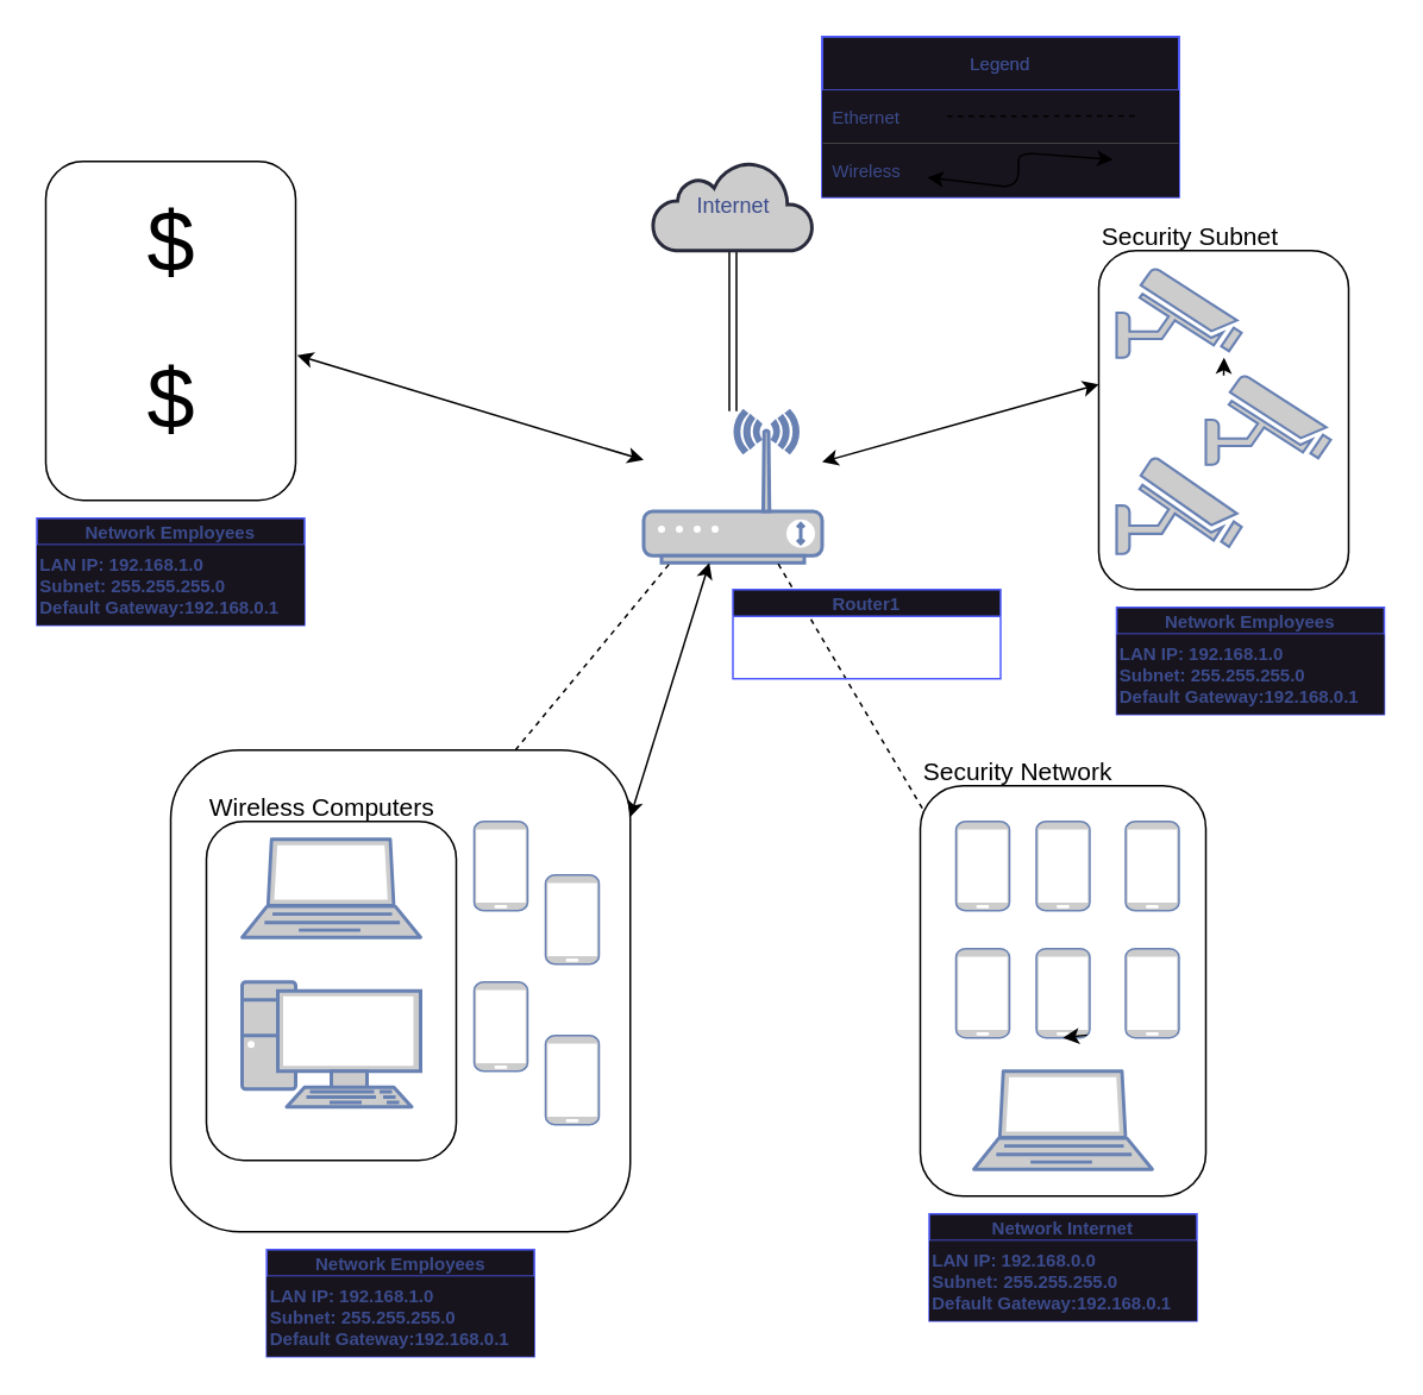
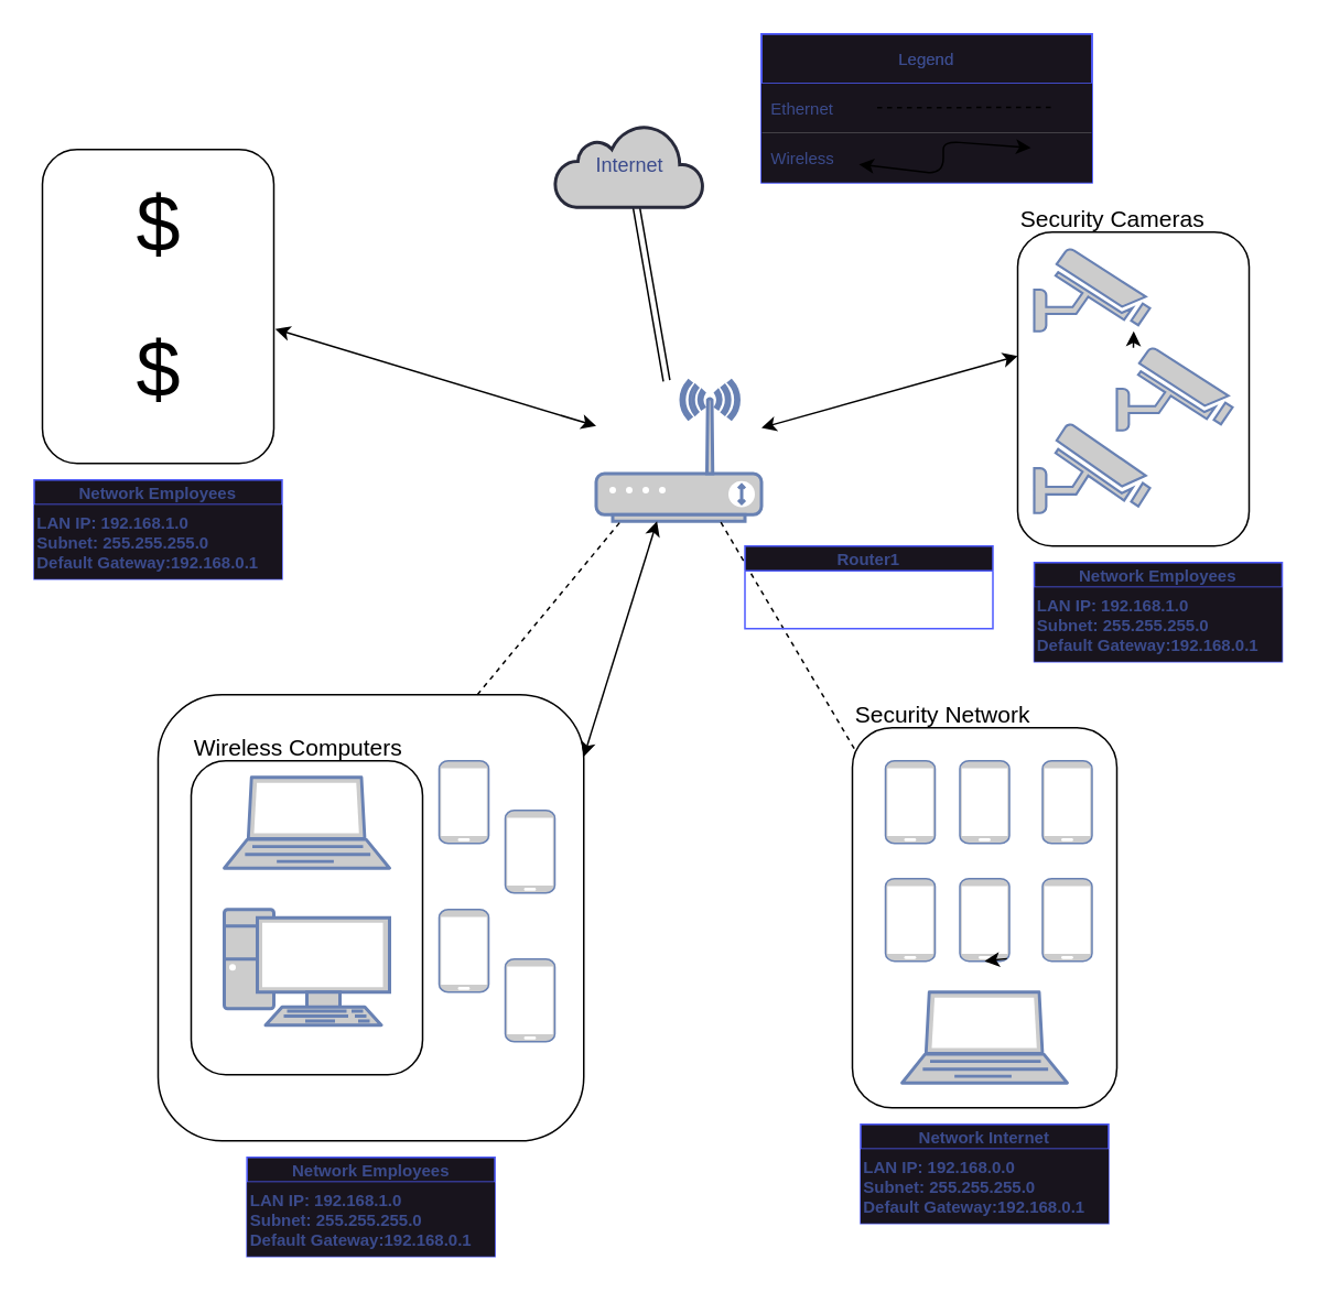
- <mxCell id="4" value="&lt;font color=&quot;#3b4b8c&quot;&gt;Internet&lt;/font&gt;" style="html=1;outlineConnect=0;fillColor=#CCCCCC;strokeColor=#282A3B;gradientColor=none;gradientDirection=north;strokeWidth=2;shape=mxgraph.networks.cloud;fontColor=#ffffff;" vertex="1" parent="1"><mxGeometry x="365" y="90" width="90" height="50" as="geometry" /></mxCell>
+ <mxCell id="4" value="&lt;font color=&quot;#3b4b8c&quot;&gt;Internet&lt;/font&gt;" style="html=1;outlineConnect=0;fillColor=#CCCCCC;strokeColor=#282A3B;gradientColor=none;gradientDirection=north;strokeWidth=2;shape=mxgraph.networks.cloud;fontColor=#ffffff;" vertex="1" parent="1"><mxGeometry x="335" y="75" width="90" height="50" as="geometry" /></mxCell>
- <mxCell id="35" value="&lt;font style=&quot;font-size: 14px;&quot;&gt;Security Subnet&lt;/font&gt;" style="text;html=1;strokeColor=none;fillColor=none;align=left;verticalAlign=middle;whiteSpace=wrap;rounded=0;fontSize=48;movable=1;resizable=1;rotatable=1;deletable=1;editable=1;connectable=1;" vertex="1" parent="33"><mxGeometry width="140" height="40" as="geometry" /></mxCell>
+ <mxCell id="35" value="&lt;font style=&quot;font-size: 14px;&quot;&gt;Security Cameras&lt;/font&gt;" style="text;html=1;strokeColor=none;fillColor=none;align=left;verticalAlign=middle;whiteSpace=wrap;rounded=0;fontSize=48;movable=1;resizable=1;rotatable=1;deletable=1;editable=1;connectable=1;" vertex="1" parent="33"><mxGeometry width="140" height="40" as="geometry" /></mxCell>
- <mxCell id="59" value="&lt;span style=&quot;font-size: 10px;&quot;&gt;Router1&lt;/span&gt;" style="swimlane;whiteSpace=wrap;html=1;strokeColor=#4F5BFF;fontColor=#3B4B8C;fillColor=#18141D;align=center;startSize=15;" vertex="1" parent="1"><mxGeometry x="410" y="330" width="150" height="50" as="geometry"><mxRectangle x="250" y="182.5" width="210" height="30" as="alternateBounds" /></mxGeometry></mxCell>
+ <mxCell id="59" value="&lt;span style=&quot;font-size: 10px;&quot;&gt;Router1&lt;/span&gt;" style="swimlane;whiteSpace=wrap;html=1;strokeColor=#4F5BFF;fontColor=#3B4B8C;fillColor=#18141D;align=center;startSize=15;" vertex="1" parent="1"><mxGeometry x="450" y="330" width="150" height="50" as="geometry"><mxRectangle x="250" y="182.5" width="210" height="30" as="alternateBounds" /></mxGeometry></mxCell>
